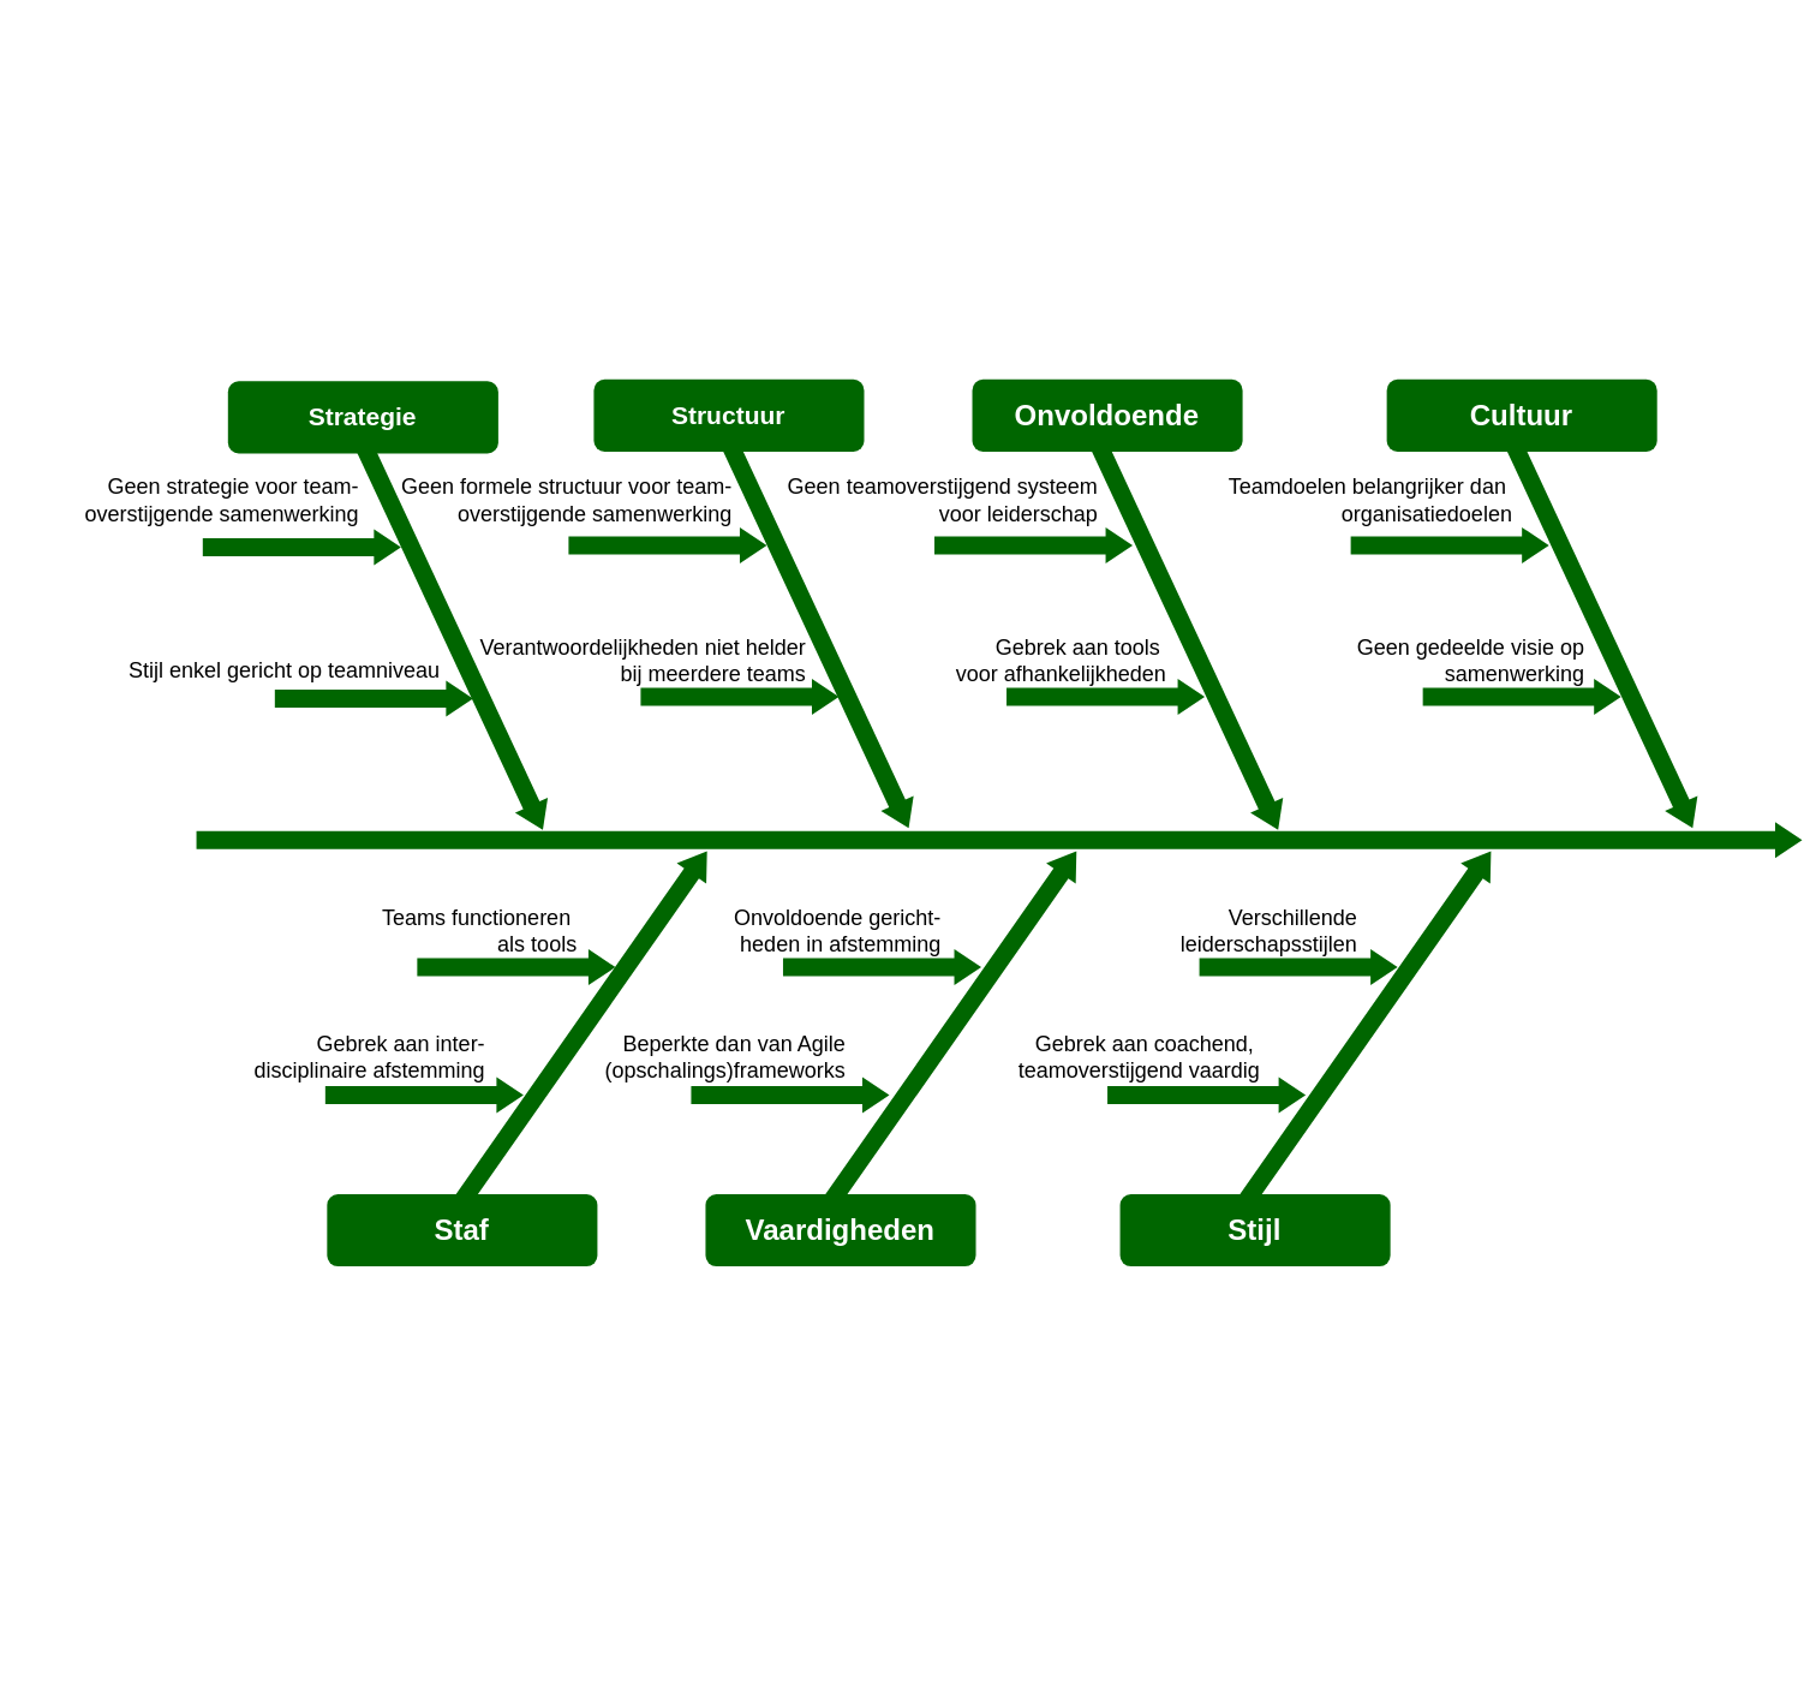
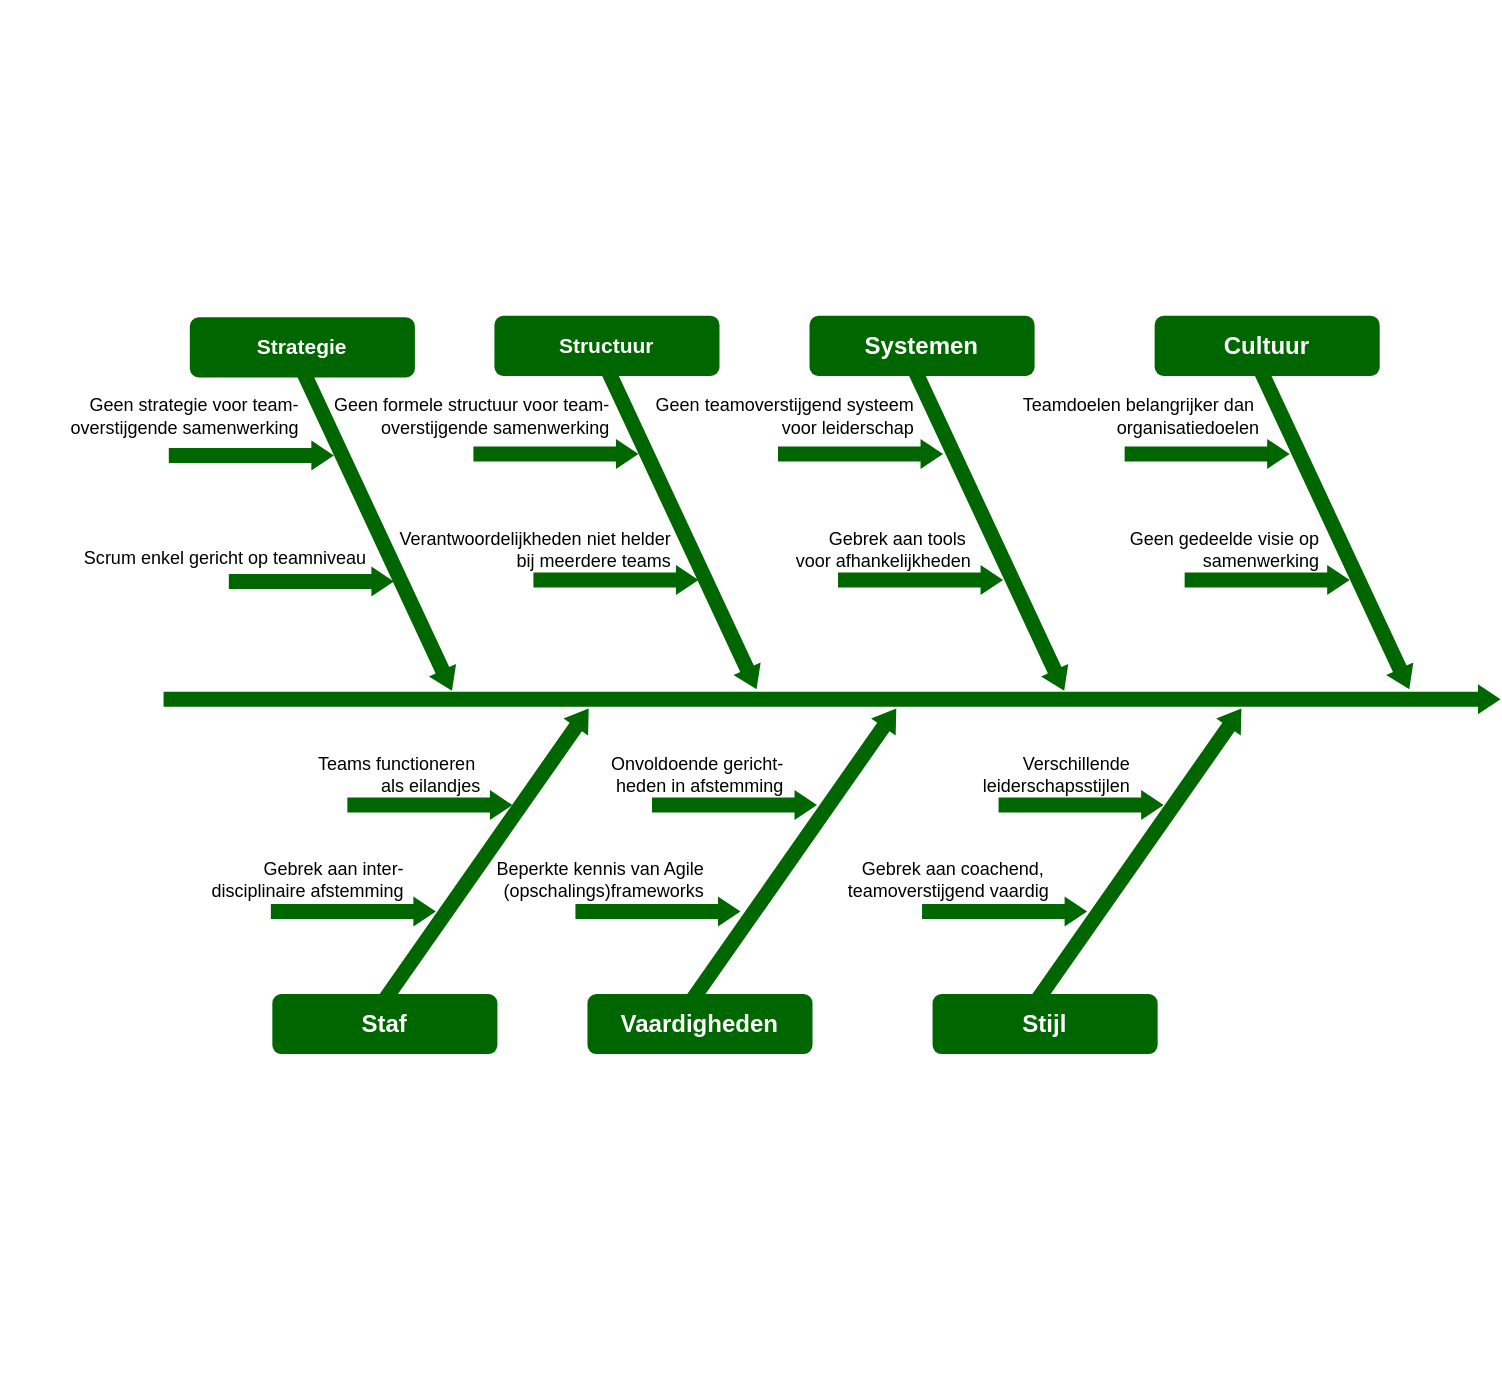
- <mxCell id="10" value="Onvoldoende" style="rounded=1;whiteSpace=wrap;html=1;shadow=0;strokeWidth=2;fontSize=16;strokeColor=none;fillColor=#006600;fontColor=#FFFFFF;fontStyle=1" parent="1" vertex="1"><mxGeometry x="539" y="210" width="150" height="40" as="geometry" /></mxCell>
+ <mxCell id="10" value="Systemen" style="rounded=1;whiteSpace=wrap;html=1;shadow=0;strokeWidth=2;fontSize=16;strokeColor=none;fillColor=#006600;fontColor=#FFFFFF;fontStyle=1" parent="1" vertex="1"><mxGeometry x="539" y="210" width="150" height="40" as="geometry" /></mxCell>
- <mxCell id="32" value="Stijl enkel gericht op teamniveau" style="text;html=1;align=right;verticalAlign=middle;resizable=0;points=[];autosize=1;strokeColor=none;fillColor=none;fontSize=12;" vertex="1" parent="1"><mxGeometry x="35" y="357" width="210" height="30" as="geometry" /></mxCell>
+ <mxCell id="32" value="Scrum enkel gericht op teamniveau" style="text;html=1;align=right;verticalAlign=middle;resizable=0;points=[];autosize=1;strokeColor=none;fillColor=none;fontSize=12;" vertex="1" parent="1"><mxGeometry x="35" y="357" width="210" height="30" as="geometry" /></mxCell>
- <mxCell id="39" value="Teams functioneren&amp;nbsp;&lt;div&gt;als tools&lt;/div&gt;" style="text;html=1;align=right;verticalAlign=middle;resizable=0;points=[];autosize=1;strokeColor=none;fillColor=none;fontSize=12;" vertex="1" parent="1"><mxGeometry x="191" y="496" width="130" height="40" as="geometry" /></mxCell>
+ <mxCell id="39" value="Teams functioneren&amp;nbsp;&lt;div&gt;als eilandjes&lt;/div&gt;" style="text;html=1;align=right;verticalAlign=middle;resizable=0;points=[];autosize=1;strokeColor=none;fillColor=none;fontSize=12;" vertex="1" parent="1"><mxGeometry x="191" y="496" width="130" height="40" as="geometry" /></mxCell>
- <mxCell id="42" value="Beperkte dan van Agile&lt;div&gt;(opschalings)frameworks&lt;/div&gt;" style="text;html=1;align=right;verticalAlign=middle;resizable=0;points=[];autosize=1;strokeColor=none;fillColor=none;fontSize=12;" vertex="1" parent="1"><mxGeometry x="310" y="566" width="160" height="40" as="geometry" /></mxCell>
+ <mxCell id="42" value="Beperkte kennis van Agile&lt;div&gt;(opschalings)frameworks&lt;/div&gt;" style="text;html=1;align=right;verticalAlign=middle;resizable=0;points=[];autosize=1;strokeColor=none;fillColor=none;fontSize=12;" vertex="1" parent="1"><mxGeometry x="310" y="566" width="160" height="40" as="geometry" /></mxCell>
